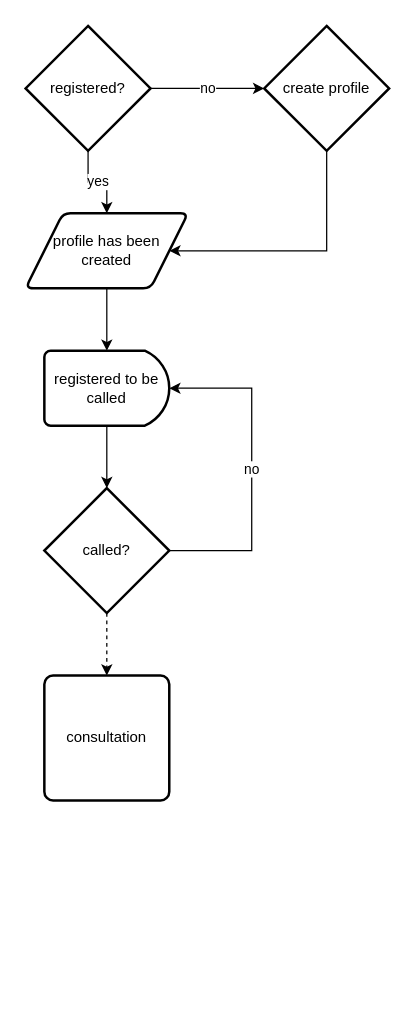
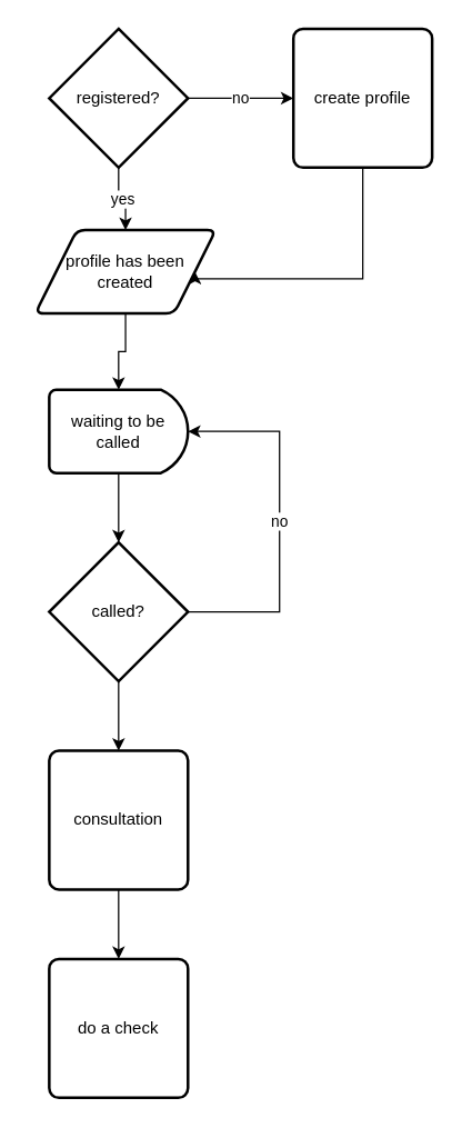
- <mxCell id="4" value="registered?" style="strokeWidth=2;html=1;shape=mxgraph.flowchart.decision;whiteSpace=wrap;" vertex="1" parent="1"><mxGeometry x="20" y="20" width="100" height="100" as="geometry" /></mxCell>
+ <mxCell id="4" value="registered?" style="strokeWidth=2;html=1;shape=mxgraph.flowchart.decision;whiteSpace=wrap;" vertex="1" parent="1"><mxGeometry x="35" y="20" width="100" height="100" as="geometry" /></mxCell>
- <mxCell id="6" value="create profile" style="rhombus;whiteSpace=wrap;html=1;absoluteArcSize=1;arcSize=14;strokeWidth=2;" vertex="1" parent="1"><mxGeometry x="211" y="20" width="100" height="100" as="geometry" /></mxCell>
+ <mxCell id="6" value="create profile" style="rounded=1;whiteSpace=wrap;html=1;absoluteArcSize=1;arcSize=14;strokeWidth=2;" vertex="1" parent="1"><mxGeometry x="211" y="20" width="100" height="100" as="geometry" /></mxCell>
- <mxCell id="8" value="profile has been created" style="shape=parallelogram;html=1;strokeWidth=2;perimeter=parallelogramPerimeter;whiteSpace=wrap;rounded=1;arcSize=12;size=0.23;" vertex="1" parent="1"><mxGeometry x="20" y="170" width="130" height="60" as="geometry" /></mxCell>
+ <mxCell id="8" value="profile has been created" style="shape=parallelogram;html=1;strokeWidth=2;perimeter=parallelogramPerimeter;whiteSpace=wrap;rounded=1;arcSize=12;size=0.23;" vertex="1" parent="1"><mxGeometry x="25" y="165" width="130" height="60" as="geometry" /></mxCell>
- <mxCell id="10" value="registered to be called" style="strokeWidth=2;html=1;shape=mxgraph.flowchart.delay;whiteSpace=wrap;" vertex="1" parent="1"><mxGeometry x="35" y="280" width="100" height="60" as="geometry" /></mxCell>
+ <mxCell id="10" value="waiting to be called" style="strokeWidth=2;html=1;shape=mxgraph.flowchart.delay;whiteSpace=wrap;" vertex="1" parent="1"><mxGeometry x="35" y="280" width="100" height="60" as="geometry" /></mxCell>
- <mxCell id="12" value="" style="edgeStyle=orthogonalEdgeStyle;rounded=0;orthogonalLoop=1;jettySize=auto;html=1;dashed=1;" edge="1" parent="1" source="13" target="15"><mxGeometry relative="1" as="geometry" /></mxCell>
+ <mxCell id="12" value="" style="edgeStyle=orthogonalEdgeStyle;rounded=0;orthogonalLoop=1;jettySize=auto;html=1;" edge="1" parent="1" source="13" target="15"><mxGeometry relative="1" as="geometry" /></mxCell>
+ <mxCell id="14" value="" style="edgeStyle=orthogonalEdgeStyle;rounded=0;orthogonalLoop=1;jettySize=auto;html=1;" edge="1" parent="1" source="15" target="16"><mxGeometry relative="1" as="geometry" /></mxCell>
+ <mxCell id="16" value="do a check" style="rounded=1;whiteSpace=wrap;html=1;absoluteArcSize=1;arcSize=14;strokeWidth=2;" vertex="1" parent="1"><mxGeometry x="35" y="690" width="100" height="100" as="geometry" /></mxCell>
